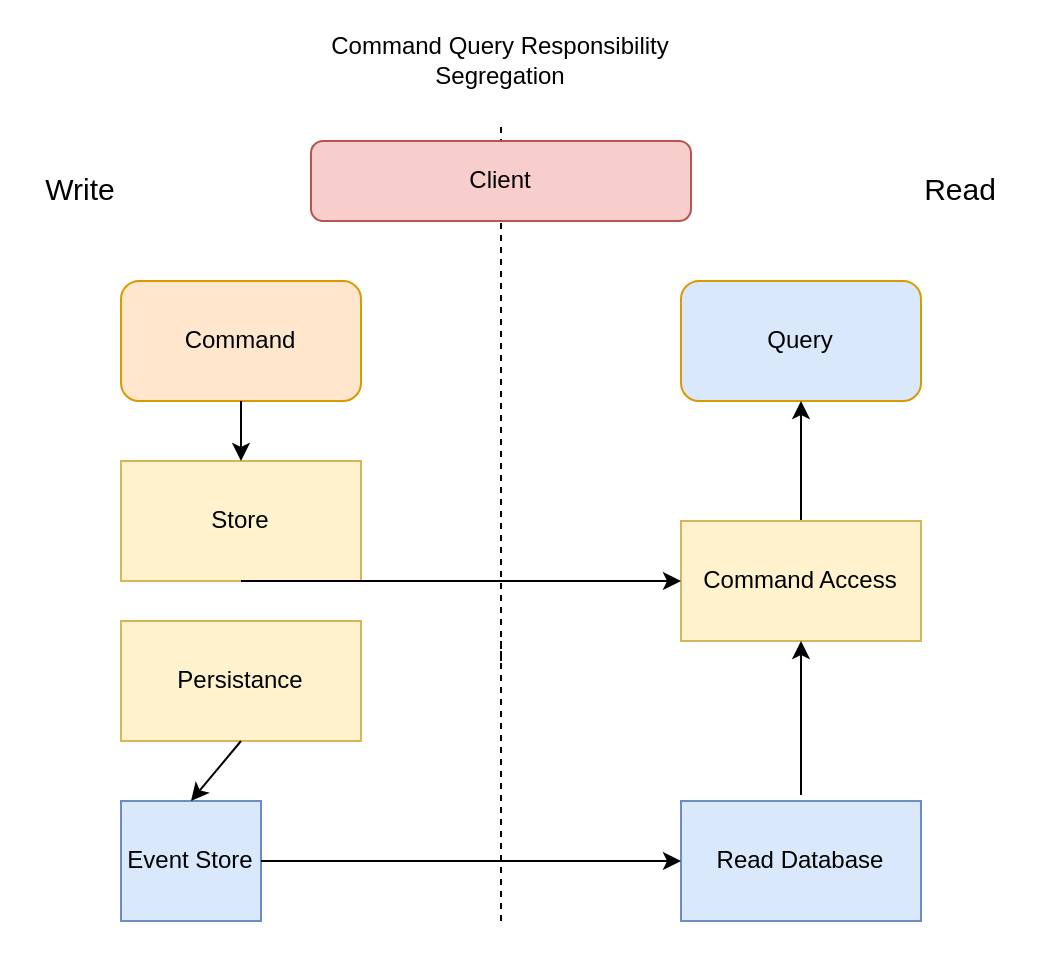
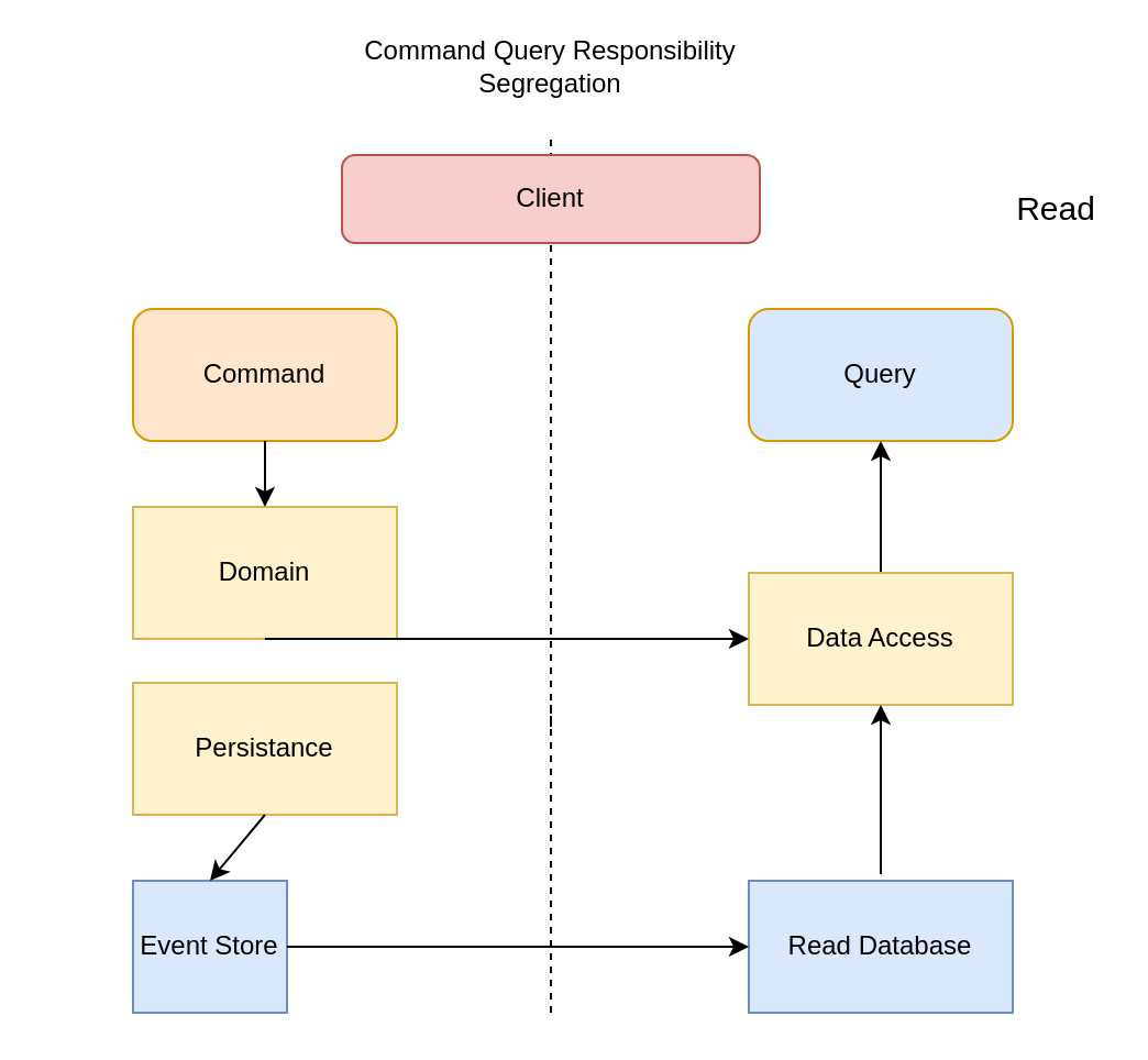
- <mxCell id="9" value="Write" style="text;html=1;strokeColor=none;fillColor=none;align=center;verticalAlign=middle;whiteSpace=wrap;rounded=0;fontSize=15;" parent="1" vertex="1"><mxGeometry x="20" y="84" width="40" height="20" as="geometry" /></mxCell>
- <mxCell id="6" value="Store" style="rounded=0;whiteSpace=wrap;html=1;fillColor=#fff2cc;strokeColor=#d6b656;" parent="1" vertex="1"><mxGeometry x="60" y="230" width="120" height="60" as="geometry" /></mxCell>
+ <mxCell id="6" value="Domain" style="rounded=0;whiteSpace=wrap;html=1;fillColor=#fff2cc;strokeColor=#d6b656;" parent="1" vertex="1"><mxGeometry x="60" y="230" width="120" height="60" as="geometry" /></mxCell>
- <mxCell id="15" value="Command Access" style="rounded=0;whiteSpace=wrap;html=1;fillColor=#fff2cc;strokeColor=#d6b656;" parent="1" vertex="1"><mxGeometry x="340" y="260" width="120" height="60" as="geometry" /></mxCell>
+ <mxCell id="15" value="Data Access" style="rounded=0;whiteSpace=wrap;html=1;fillColor=#fff2cc;strokeColor=#d6b656;" parent="1" vertex="1"><mxGeometry x="340" y="260" width="120" height="60" as="geometry" /></mxCell>
